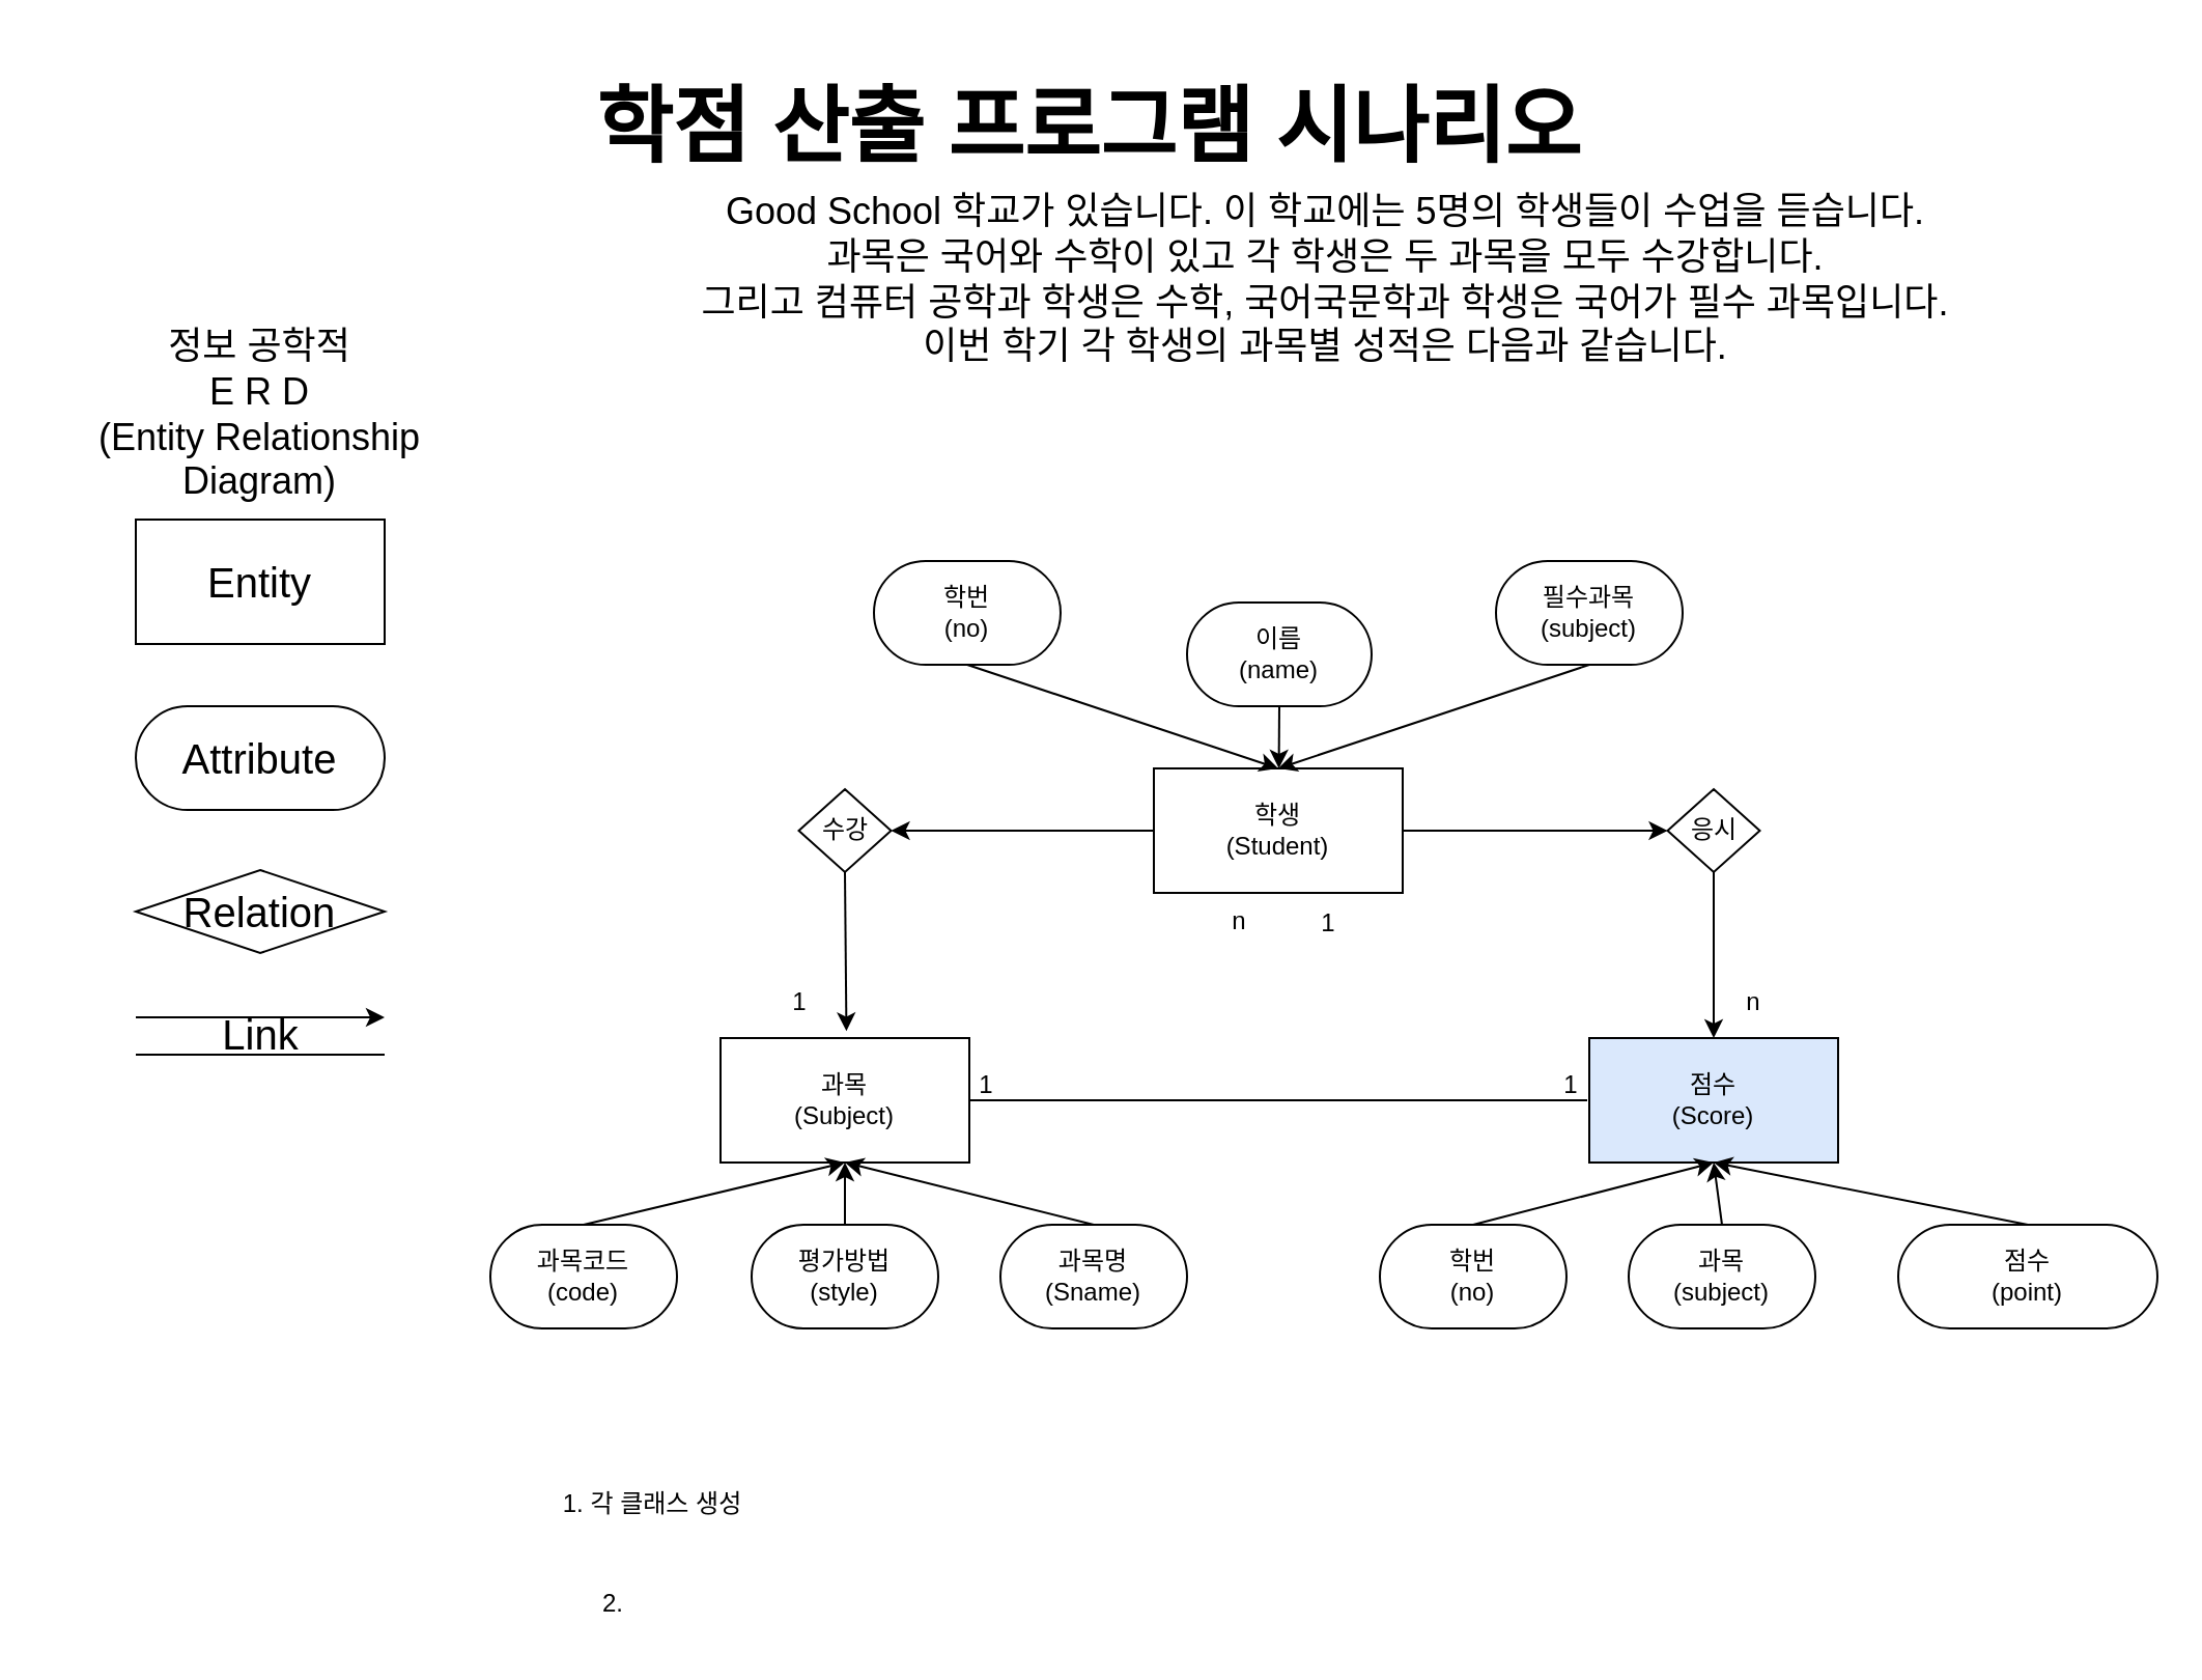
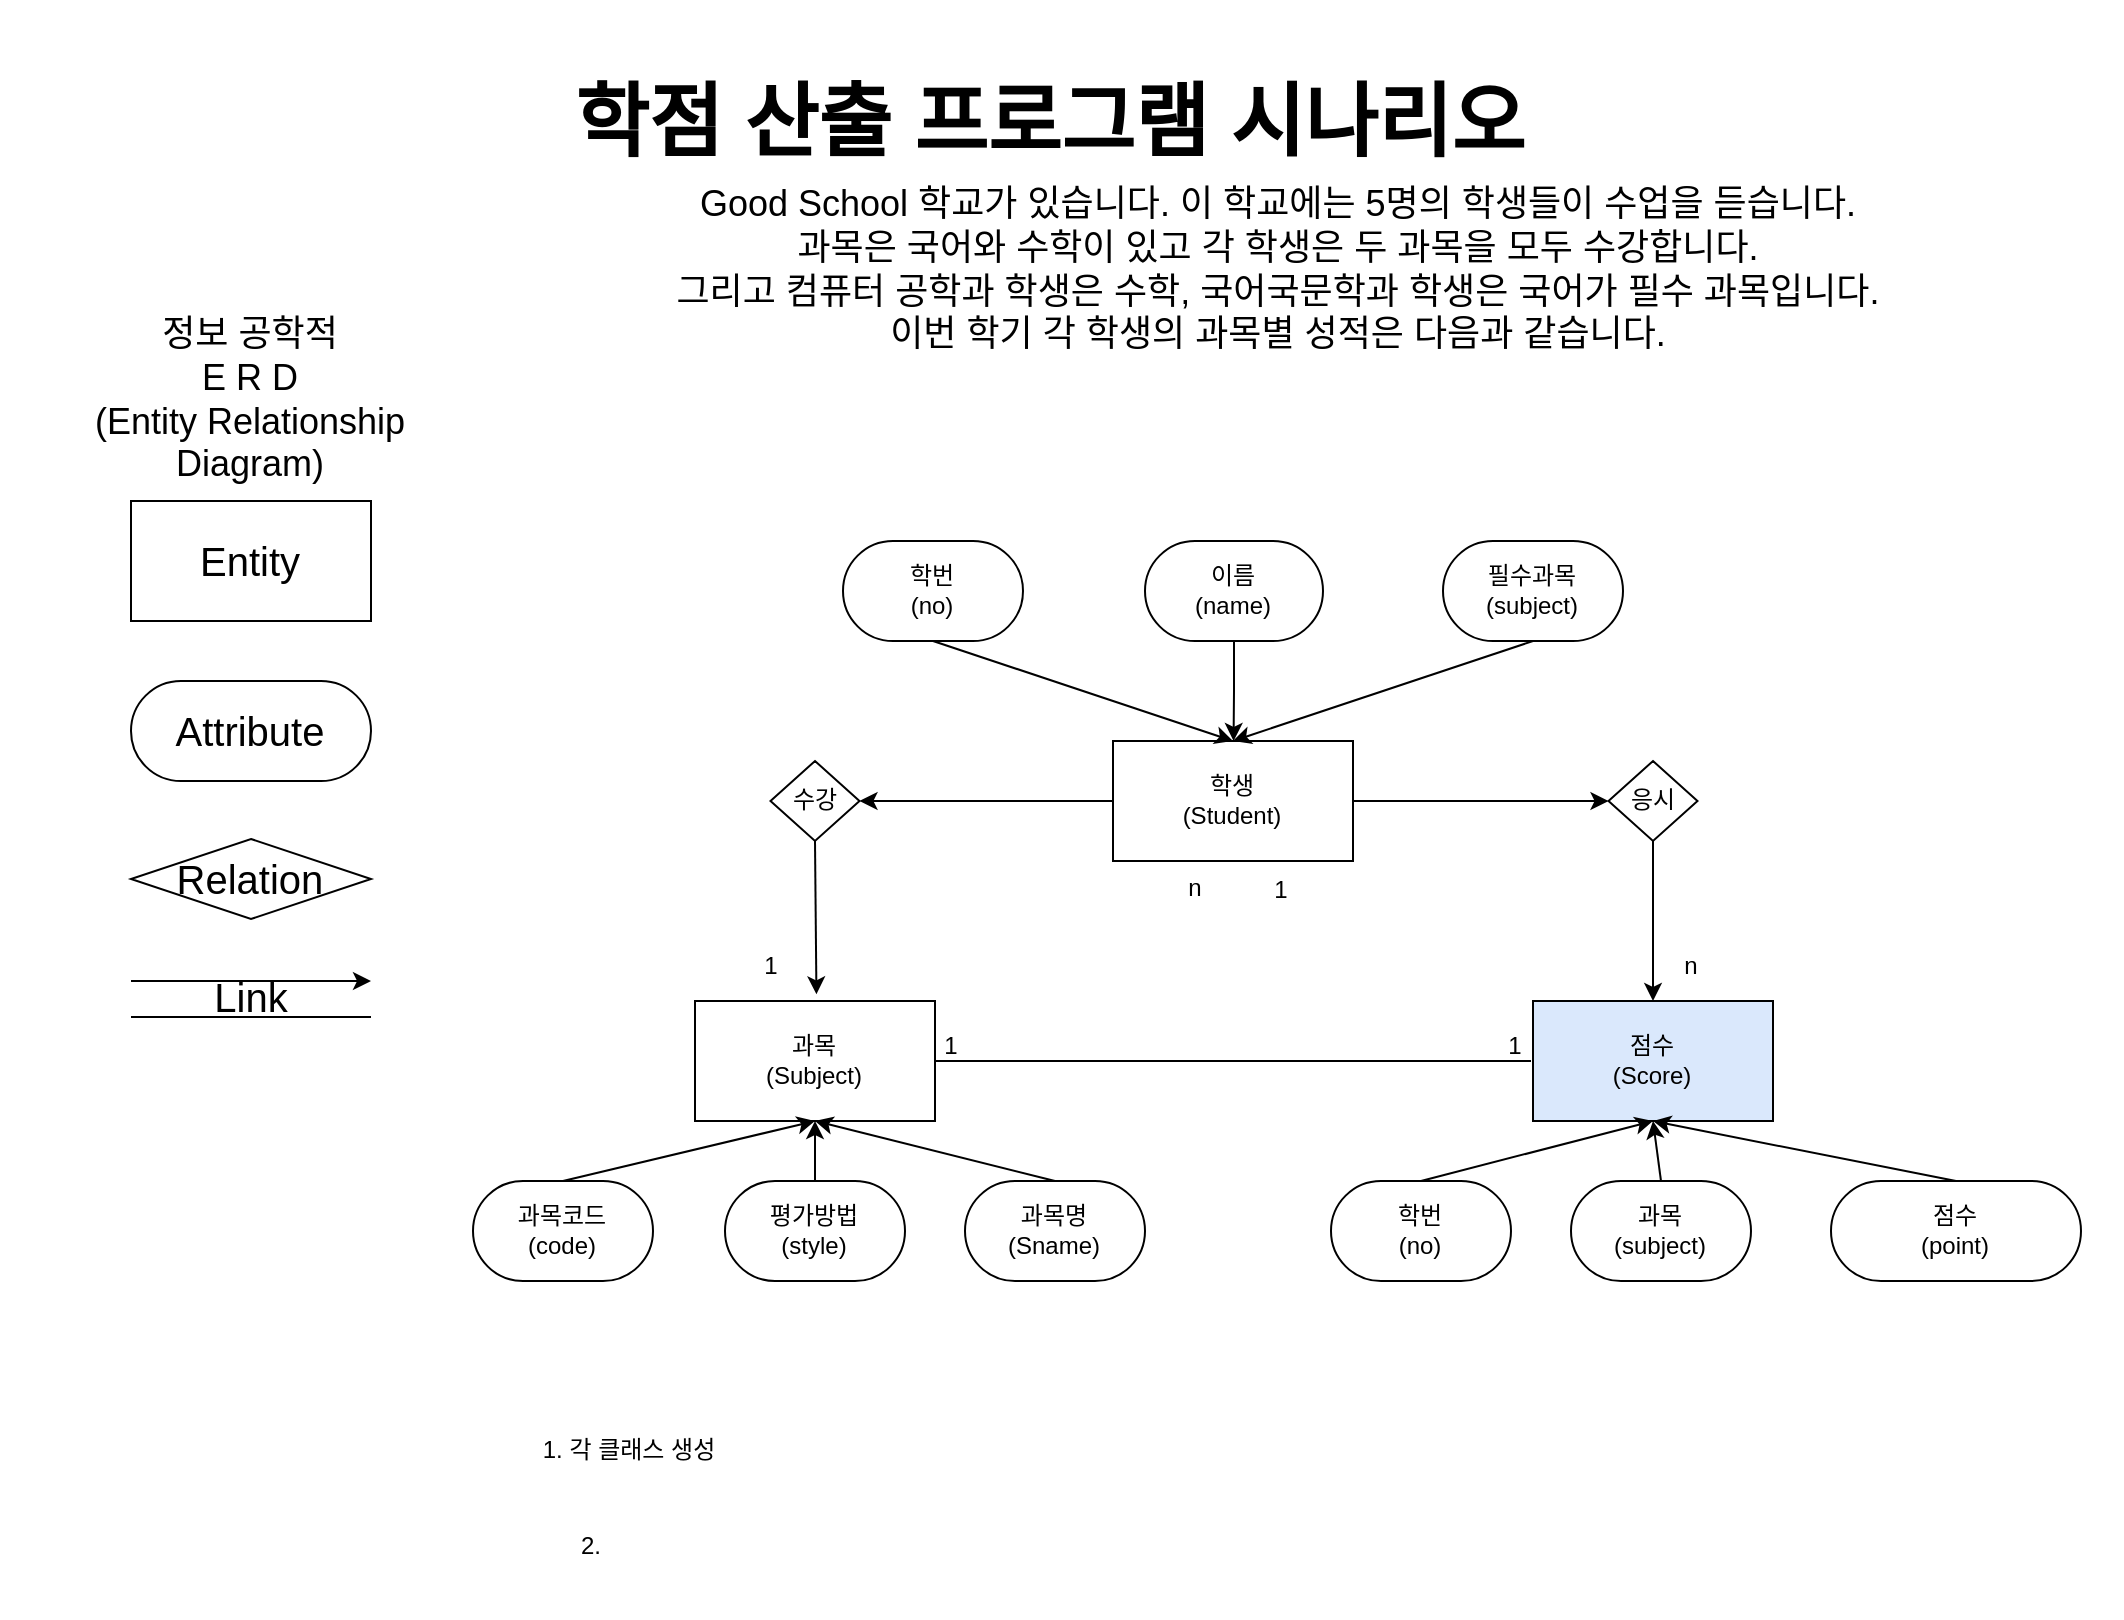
- <mxCell id="9" value="이름&lt;br&gt;(name)" style="rounded=1;whiteSpace=wrap;html=1;arcSize=50;" vertex="1" parent="1"><mxGeometry x="572" y="290" width="89" height="50" as="geometry" /></mxCell>
+ <mxCell id="9" value="이름&lt;br&gt;(name)" style="rounded=1;whiteSpace=wrap;html=1;arcSize=50;" vertex="1" parent="1"><mxGeometry x="572" y="270" width="89" height="50" as="geometry" /></mxCell>
